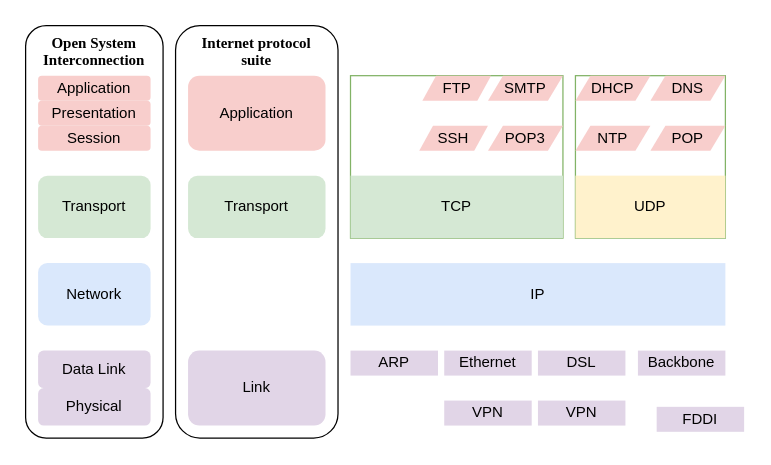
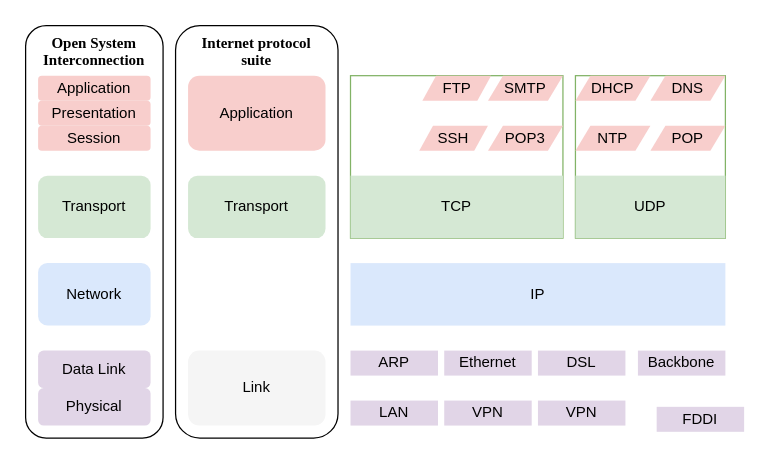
- <mxCell id="23" value="UDP" style="rounded=0;whiteSpace=wrap;html=1;fillColor=#fff2cc;strokeColor=none;" parent="1" vertex="1"><mxGeometry x="460" y="140" width="120" height="50" as="geometry" /></mxCell>
+ <mxCell id="23" value="UDP" style="rounded=0;whiteSpace=wrap;html=1;fillColor=#d5e8d4;strokeColor=none;" parent="1" vertex="1"><mxGeometry x="460" y="140" width="120" height="50" as="geometry" /></mxCell>
- <mxCell id="8" value="Link" style="rounded=1;whiteSpace=wrap;html=1;fillColor=#e1d5e7;strokeColor=none;" parent="1" vertex="1"><mxGeometry x="150" y="280" width="110" height="60" as="geometry" /></mxCell>
+ <mxCell id="8" value="Link" style="rounded=1;whiteSpace=wrap;html=1;fillColor=#f5f5f5;strokeColor=none;" parent="1" vertex="1"><mxGeometry x="150" y="280" width="110" height="60" as="geometry" /></mxCell>
+ <mxCell id="29" value="&lt;span&gt;LAN&lt;/span&gt;" style="rounded=0;whiteSpace=wrap;html=1;fillColor=#e1d5e7;strokeColor=none;" parent="1" vertex="1"><mxGeometry x="280" y="320" width="70" height="20" as="geometry" /></mxCell>
